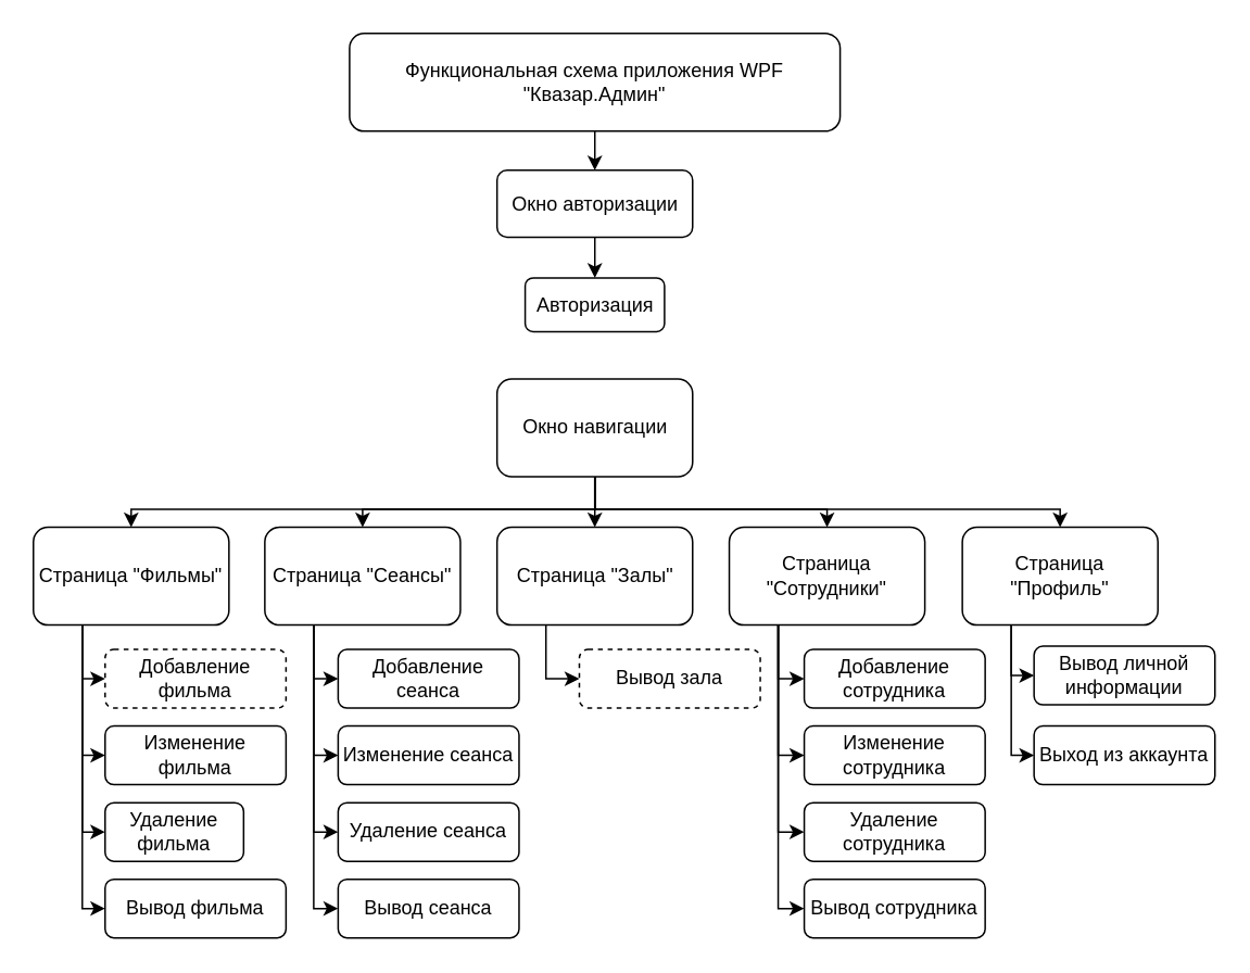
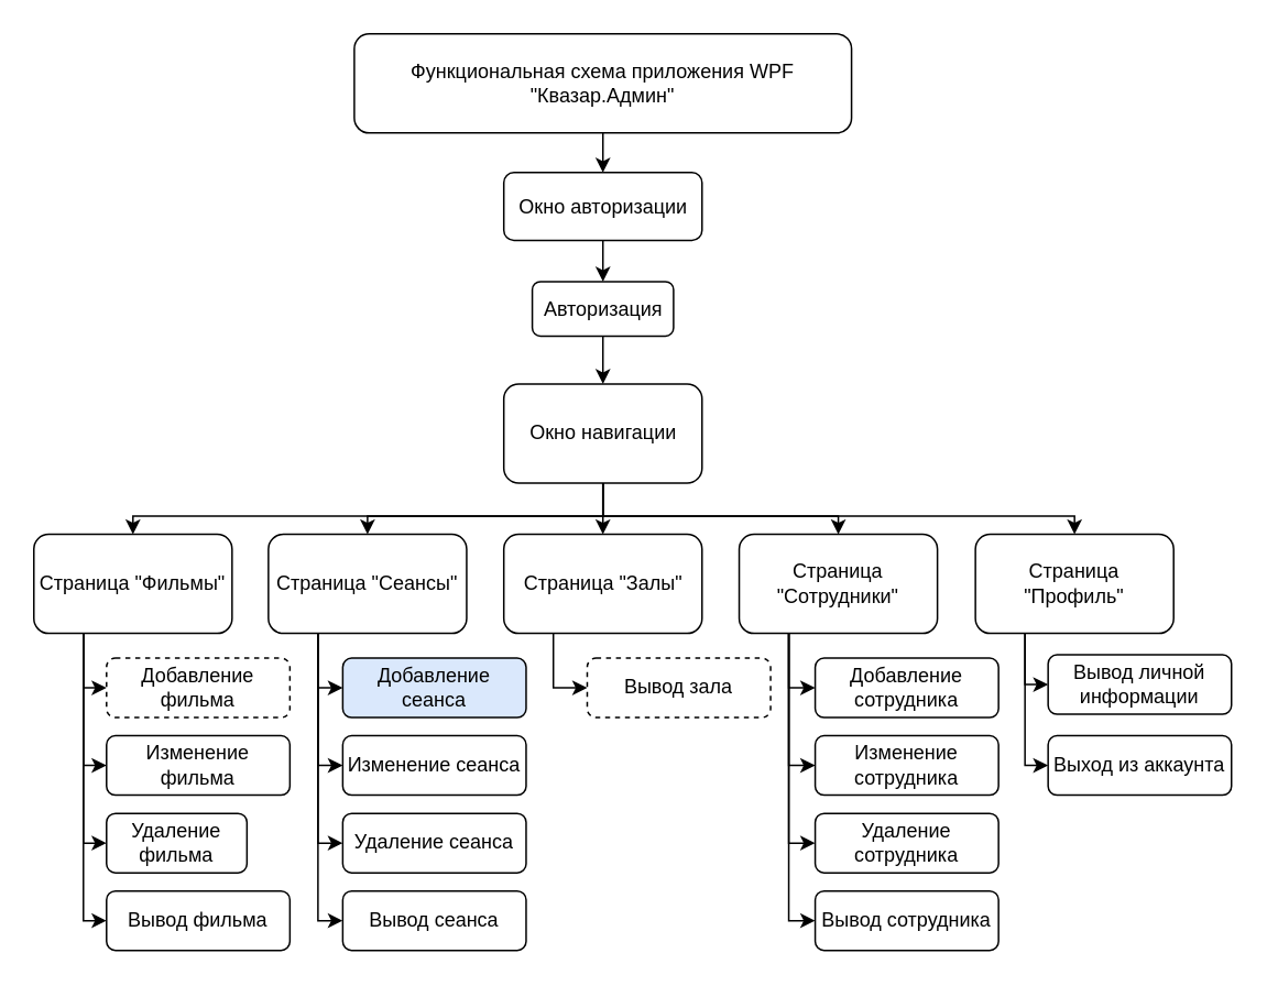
+ <mxCell id="6" style="edgeStyle=orthogonalEdgeStyle;rounded=0;orthogonalLoop=1;jettySize=auto;html=1;exitX=0.5;exitY=1;exitDx=0;exitDy=0;entryX=0.5;entryY=0;entryDx=0;entryDy=0;" edge="1" parent="1" source="7" target="13"><mxGeometry relative="1" as="geometry" /></mxCell>
- <mxCell id="40" value="Добавление сеанса" style="rounded=1;whiteSpace=wrap;html=1;" vertex="1" parent="1"><mxGeometry x="207" y="398" width="111" height="36" as="geometry" /></mxCell>
+ <mxCell id="40" value="Добавление сеанса" style="rounded=1;whiteSpace=wrap;html=1;fillColor=#dae8fc;" vertex="1" parent="1"><mxGeometry x="207" y="398" width="111" height="36" as="geometry" /></mxCell>
